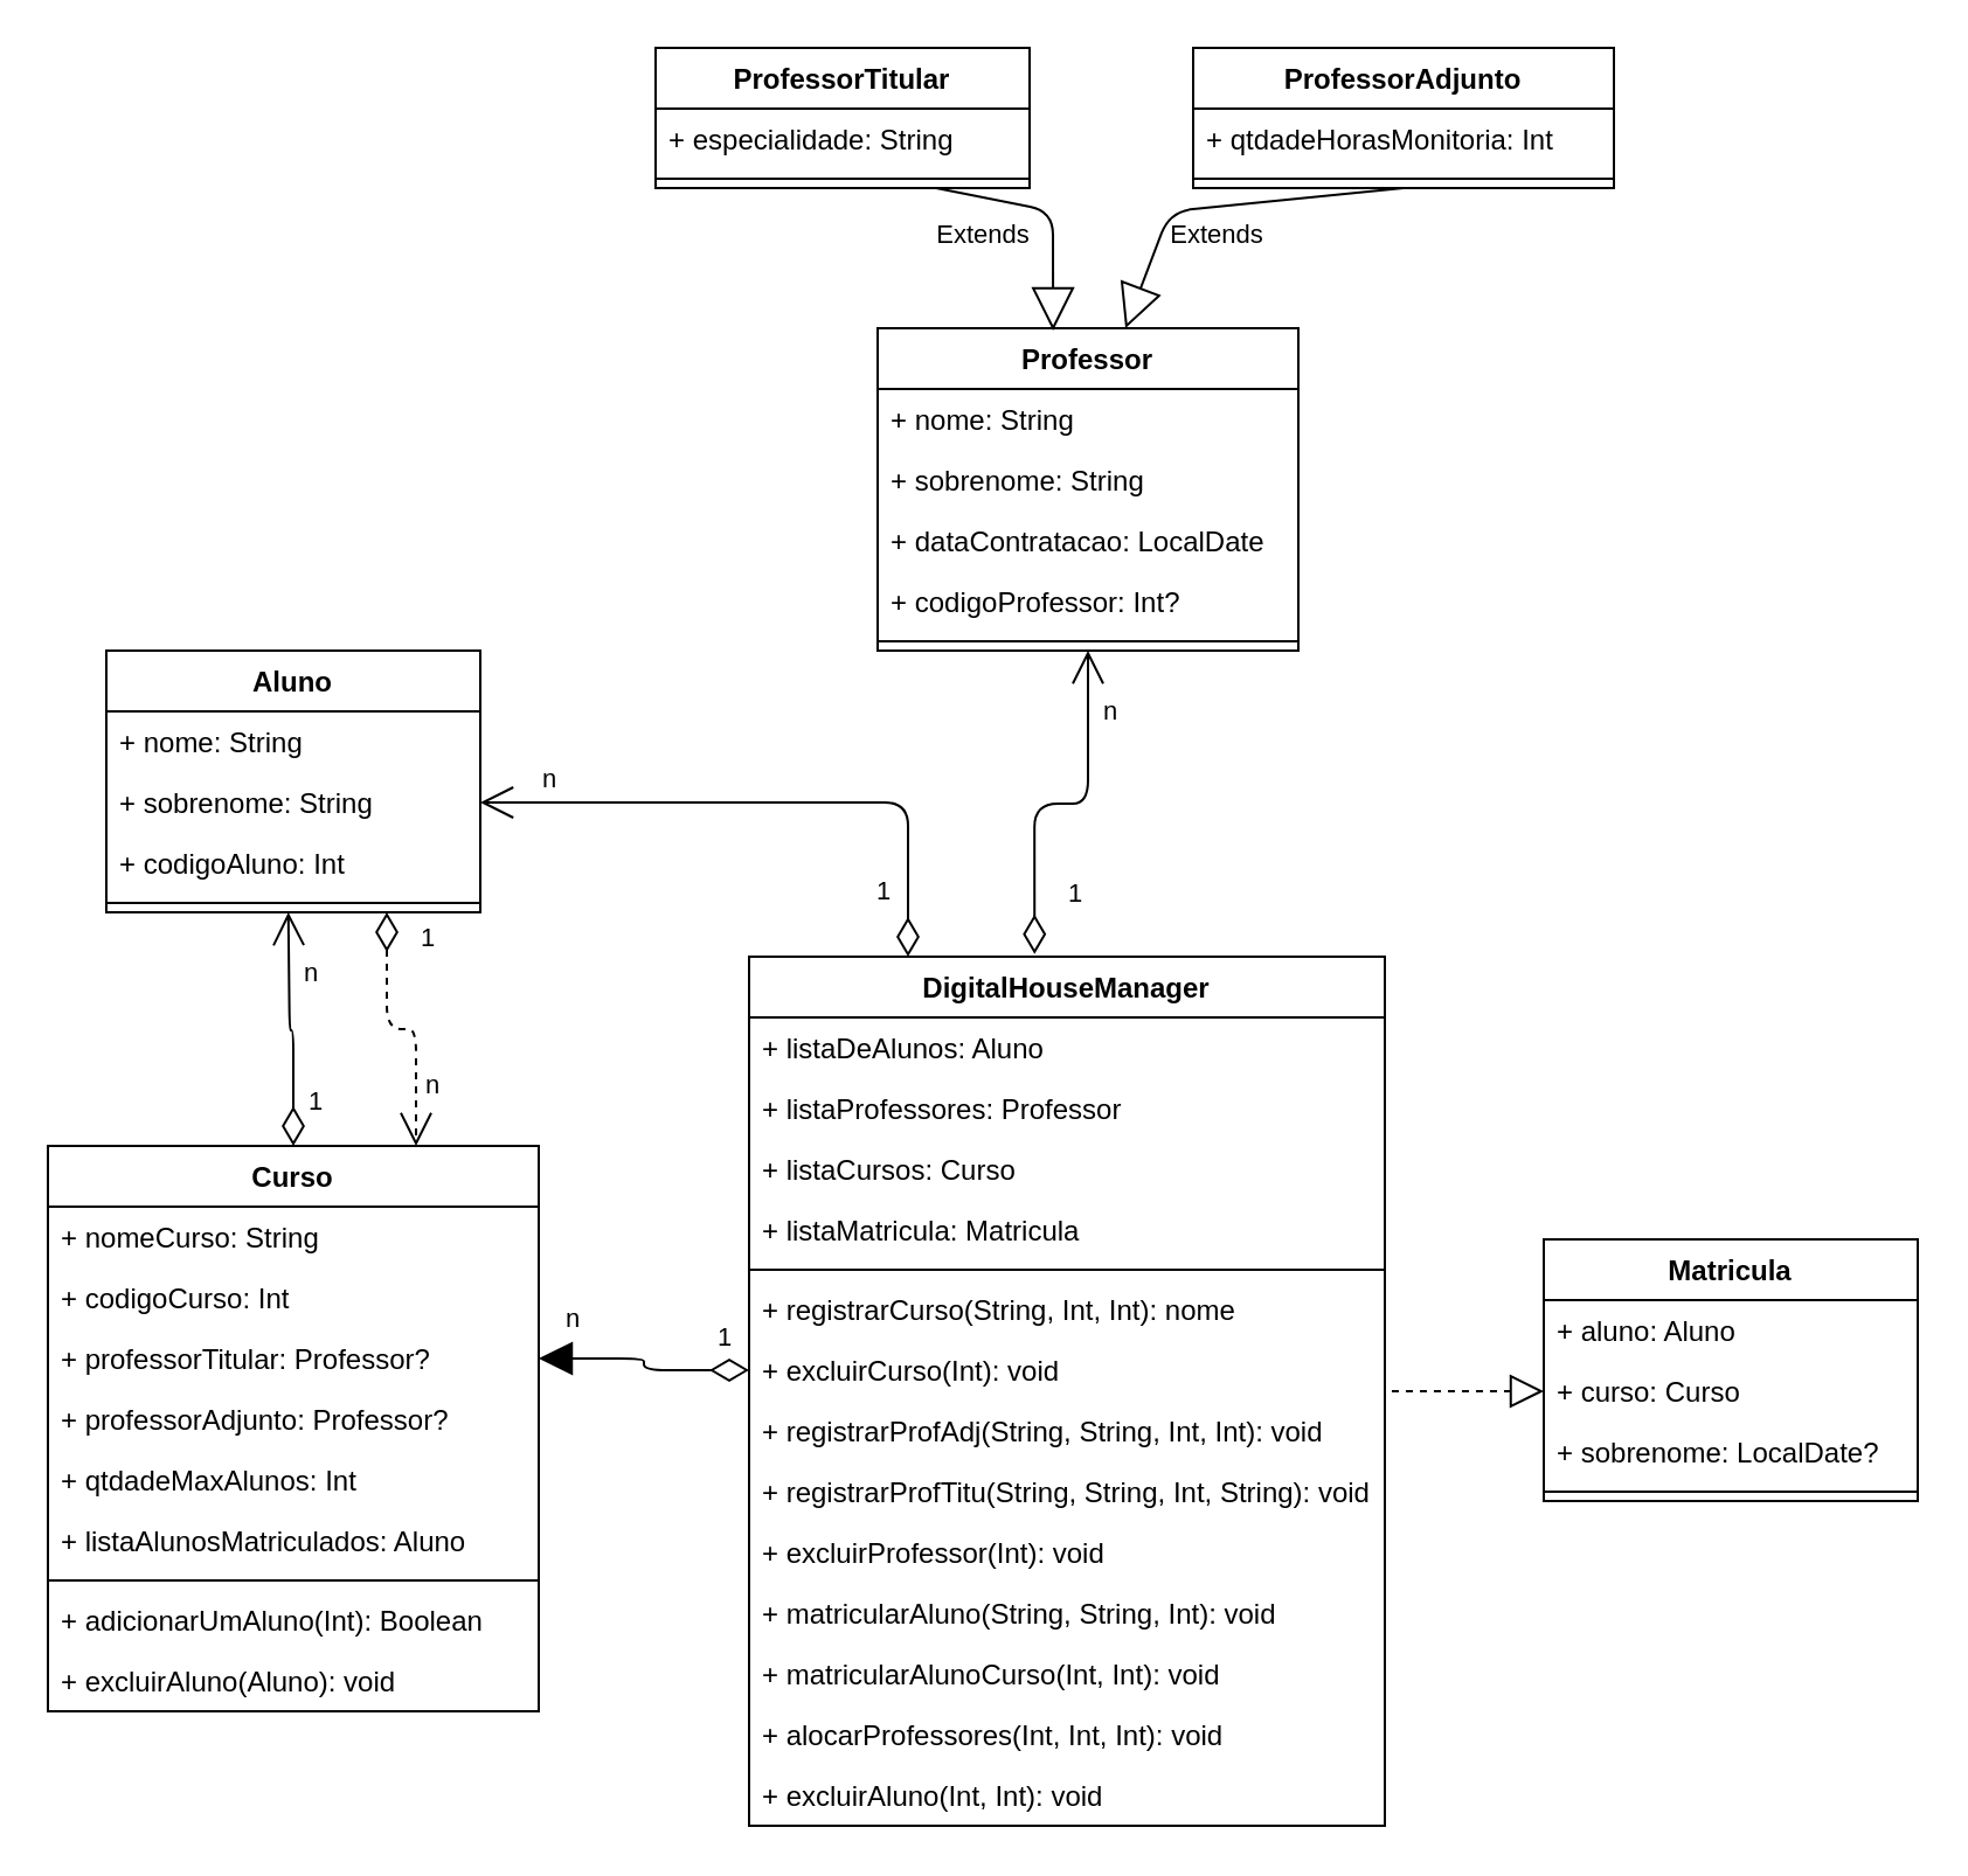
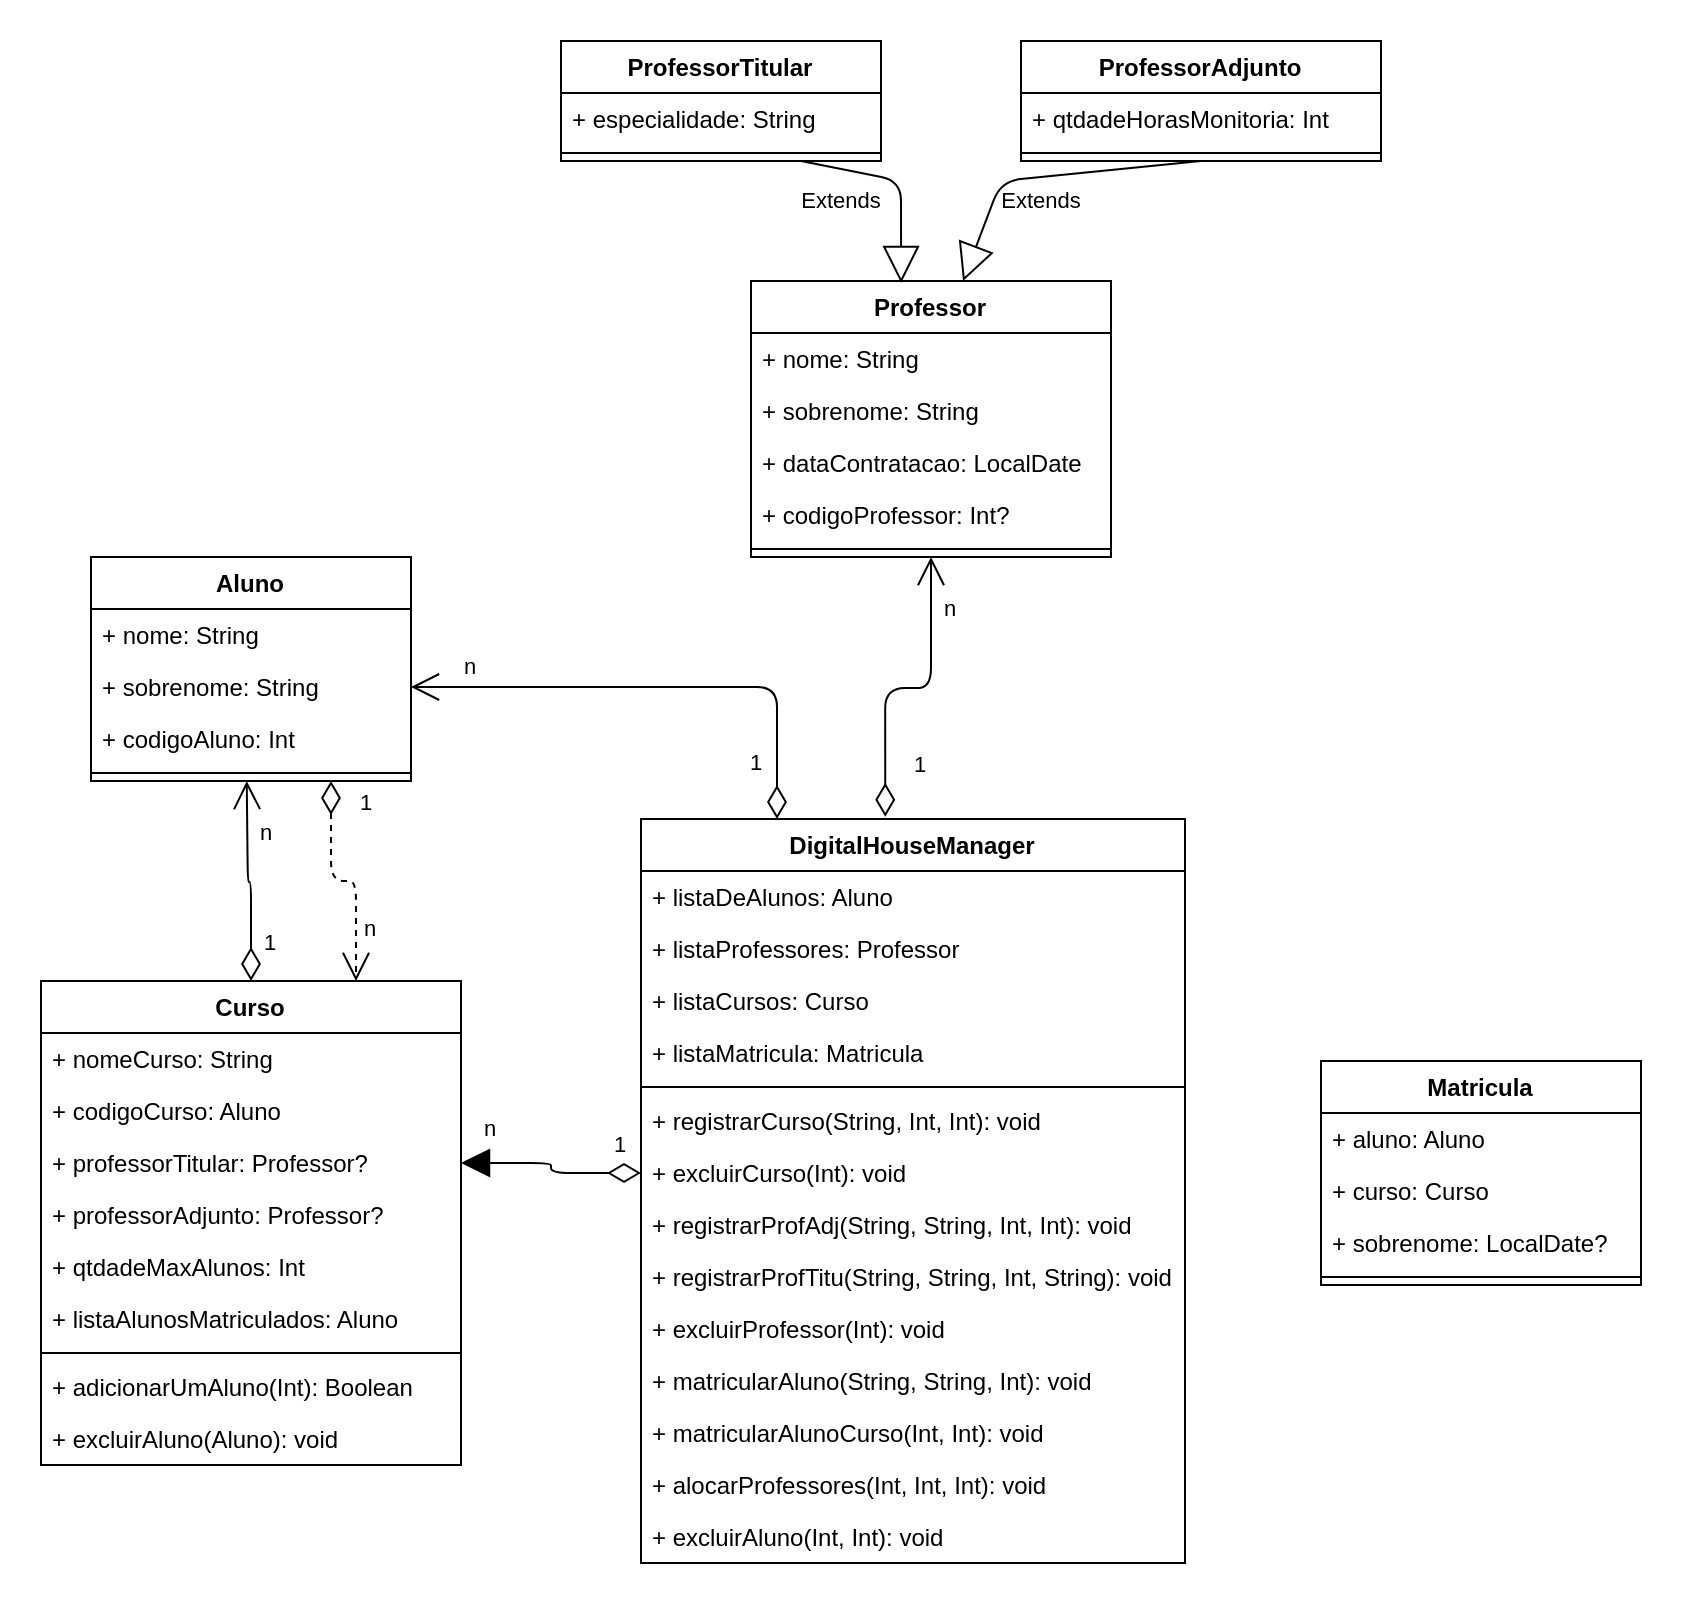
- <mxCell id="20" value="+ codigoCurso: Int" style="text;strokeColor=none;fillColor=none;align=left;verticalAlign=top;spacingLeft=4;spacingRight=4;overflow=hidden;rotatable=0;points=[[0,0.5],[1,0.5]];portConstraint=eastwest;" vertex="1" parent="18"><mxGeometry y="52" width="210" height="26" as="geometry" /></mxCell>
+ <mxCell id="20" value="+ codigoCurso: Aluno" style="text;strokeColor=none;fillColor=none;align=left;verticalAlign=top;spacingLeft=4;spacingRight=4;overflow=hidden;rotatable=0;points=[[0,0.5],[1,0.5]];portConstraint=eastwest;" vertex="1" parent="18"><mxGeometry y="52" width="210" height="26" as="geometry" /></mxCell>
- <mxCell id="48" value="+ registrarCurso(String, Int, Int): nome" style="text;strokeColor=none;fillColor=none;align=left;verticalAlign=top;spacingLeft=4;spacingRight=4;overflow=hidden;rotatable=0;points=[[0,0.5],[1,0.5]];portConstraint=eastwest;" vertex="1" parent="42"><mxGeometry y="138" width="272" height="26" as="geometry" /></mxCell>
+ <mxCell id="48" value="+ registrarCurso(String, Int, Int): void" style="text;strokeColor=none;fillColor=none;align=left;verticalAlign=top;spacingLeft=4;spacingRight=4;overflow=hidden;rotatable=0;points=[[0,0.5],[1,0.5]];portConstraint=eastwest;" vertex="1" parent="42"><mxGeometry y="138" width="272" height="26" as="geometry" /></mxCell>
- <mxCell id="30" value="" style="endArrow=block;dashed=1;endFill=0;endSize=12;html=1;entryX=0;entryY=0.5;entryDx=0;entryDy=0;exitX=1.011;exitY=-0.154;exitDx=0;exitDy=0;exitPerimeter=0;" edge="1" parent="1" source="50" target="59"><mxGeometry width="160" relative="1" as="geometry"><mxPoint x="390" y="500" as="sourcePoint" /><mxPoint x="550" y="500" as="targetPoint" /></mxGeometry></mxCell>
